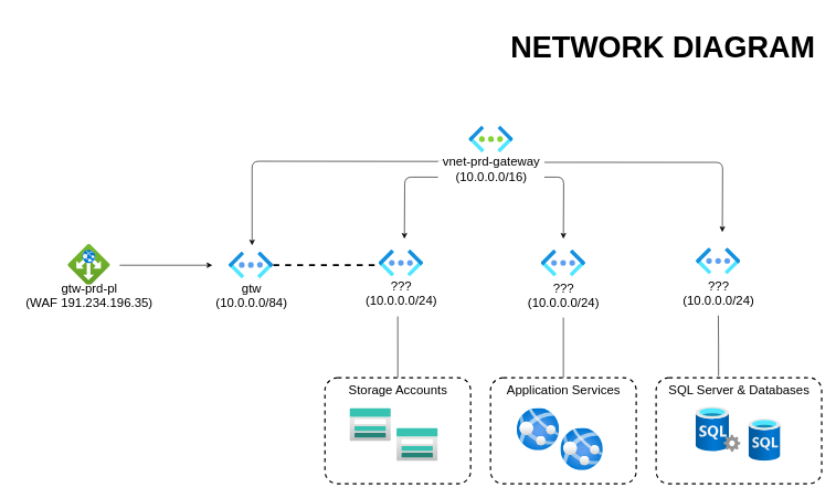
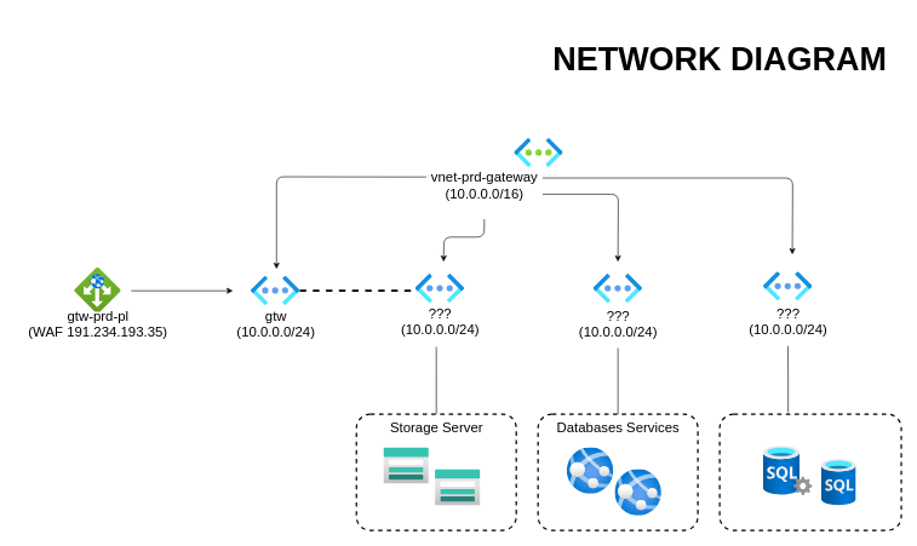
- <mxCell id="6" value="&lt;font style=&quot;font-size: 45px&quot;&gt;&lt;b&gt;NETWORK DIAGRAM&lt;/b&gt;&lt;/font&gt;" style="text;html=1;align=center;verticalAlign=middle;resizable=0;points=[];autosize=1;" vertex="1" parent="1"><mxGeometry x="760" y="55" width="480" height="30" as="geometry" /></mxCell>
+ <mxCell id="6" value="&lt;font style=&quot;font-size: 45px&quot;&gt;&lt;b&gt;NETWORK DIAGRAM&lt;/b&gt;&lt;/font&gt;" style="text;html=1;align=center;verticalAlign=middle;resizable=0;points=[];autosize=1;" vertex="1" parent="1"><mxGeometry x="750" y="65" width="480" height="30" as="geometry" /></mxCell>
- <mxCell id="14" value="&lt;font style=&quot;font-size: 19px&quot;&gt;vnet-prd-gateway&lt;br&gt;(10.0.0.0/16)&lt;br&gt;&lt;br&gt;&lt;/font&gt;" style="text;html=1;align=center;verticalAlign=middle;resizable=0;points=[];autosize=1;strokeWidth=8;labelBackgroundColor=#FFFFFF;labelBorderColor=none;rounded=0;glass=0;shadow=0;sketch=0;fillColor=#ffffff;" vertex="1" parent="1"><mxGeometry x="661" y="242" width="160" height="50" as="geometry" /></mxCell>
+ <mxCell id="14" value="&lt;font style=&quot;font-size: 19px&quot;&gt;vnet-prd-gateway&lt;br&gt;(10.0.0.0/16)&lt;br&gt;&lt;br&gt;&lt;/font&gt;" style="text;html=1;align=center;verticalAlign=middle;resizable=0;points=[];autosize=1;strokeWidth=8;labelBackgroundColor=#FFFFFF;labelBorderColor=none;rounded=0;glass=0;shadow=0;sketch=0;fillColor=#ffffff;" vertex="1" parent="1"><mxGeometry x="586" y="242" width="160" height="50" as="geometry" /></mxCell>
- <mxCell id="9" value="&lt;font&gt;&lt;span style=&quot;font-size: 19px&quot;&gt;gtw-prd-pl&lt;br&gt;(WAF&amp;nbsp;&lt;/span&gt;&lt;span style=&quot;font-size: 19px&quot;&gt;191.234.196.35)&lt;br&gt;&lt;/span&gt;&lt;br&gt;&lt;/font&gt;" style="text;html=1;align=center;verticalAlign=middle;resizable=0;points=[];autosize=1;fillColor=#ffffff;" vertex="1" parent="1"><mxGeometry x="29" y="429" width="210" height="50" as="geometry" /></mxCell>
+ <mxCell id="9" value="&lt;font&gt;&lt;span style=&quot;font-size: 19px&quot;&gt;gtw-prd-pl&lt;br&gt;(WAF&amp;nbsp;&lt;/span&gt;&lt;span style=&quot;font-size: 19px&quot;&gt;191.234.193.35)&lt;br&gt;&lt;/span&gt;&lt;br&gt;&lt;/font&gt;" style="text;html=1;align=center;verticalAlign=middle;resizable=0;points=[];autosize=1;fillColor=#ffffff;" vertex="1" parent="1"><mxGeometry x="29" y="429" width="210" height="50" as="geometry" /></mxCell>
- <mxCell id="15" value="&lt;font&gt;&lt;span style=&quot;font-size: 19px&quot;&gt;gtw&lt;br&gt;&lt;/span&gt;&lt;span style=&quot;font-size: 19px&quot;&gt;(10.0.0.0/84)&lt;/span&gt;&lt;br&gt;&lt;br&gt;&lt;/font&gt;" style="text;html=1;align=center;verticalAlign=middle;resizable=0;points=[];autosize=1;fillColor=#ffffff;" vertex="1" parent="1"><mxGeometry x="318.5" y="429" width="120" height="50" as="geometry" /></mxCell>
+ <mxCell id="15" value="&lt;font&gt;&lt;span style=&quot;font-size: 19px&quot;&gt;gtw&lt;br&gt;&lt;/span&gt;&lt;span style=&quot;font-size: 19px&quot;&gt;(10.0.0.0/24)&lt;/span&gt;&lt;br&gt;&lt;br&gt;&lt;/font&gt;" style="text;html=1;align=center;verticalAlign=middle;resizable=0;points=[];autosize=1;fillColor=#ffffff;" vertex="1" parent="1"><mxGeometry x="318.5" y="429" width="120" height="50" as="geometry" /></mxCell>
- <mxCell id="26" value="&lt;span style=&quot;font-size: 19px&quot;&gt;Storage Accounts&lt;/span&gt;" style="text;html=1;align=center;verticalAlign=middle;resizable=0;points=[];autosize=1;fillColor=#ffffff;" vertex="1" parent="1"><mxGeometry x="520" y="580" width="160" height="20" as="geometry" /></mxCell>
+ <mxCell id="26" value="&lt;span style=&quot;font-size: 19px&quot;&gt;Storage Server&lt;/span&gt;" style="text;html=1;align=center;verticalAlign=middle;resizable=0;points=[];autosize=1;fillColor=#ffffff;" vertex="1" parent="1"><mxGeometry x="520" y="580" width="160" height="20" as="geometry" /></mxCell>
- <mxCell id="33" value="&lt;span style=&quot;font-size: 19px&quot;&gt;Application Services&lt;br&gt;&lt;/span&gt;" style="text;html=1;align=center;verticalAlign=middle;resizable=0;points=[];autosize=1;fillColor=#ffffff;" vertex="1" parent="1"><mxGeometry x="755" y="580" width="190" height="20" as="geometry" /></mxCell>
+ <mxCell id="33" value="&lt;span style=&quot;font-size: 19px&quot;&gt;Databases Services&lt;br&gt;&lt;/span&gt;" style="text;html=1;align=center;verticalAlign=middle;resizable=0;points=[];autosize=1;fillColor=#ffffff;" vertex="1" parent="1"><mxGeometry x="755" y="580" width="190" height="20" as="geometry" /></mxCell>
- <mxCell id="36" value="&lt;span style=&quot;font-size: 19px&quot;&gt;SQL Server &amp;amp; Databases&lt;br&gt;&lt;/span&gt;" style="text;html=1;align=center;verticalAlign=middle;resizable=0;points=[];autosize=1;fillColor=#ffffff;" vertex="1" parent="1"><mxGeometry x="1000" y="580" width="230" height="20" as="geometry" /></mxCell>
